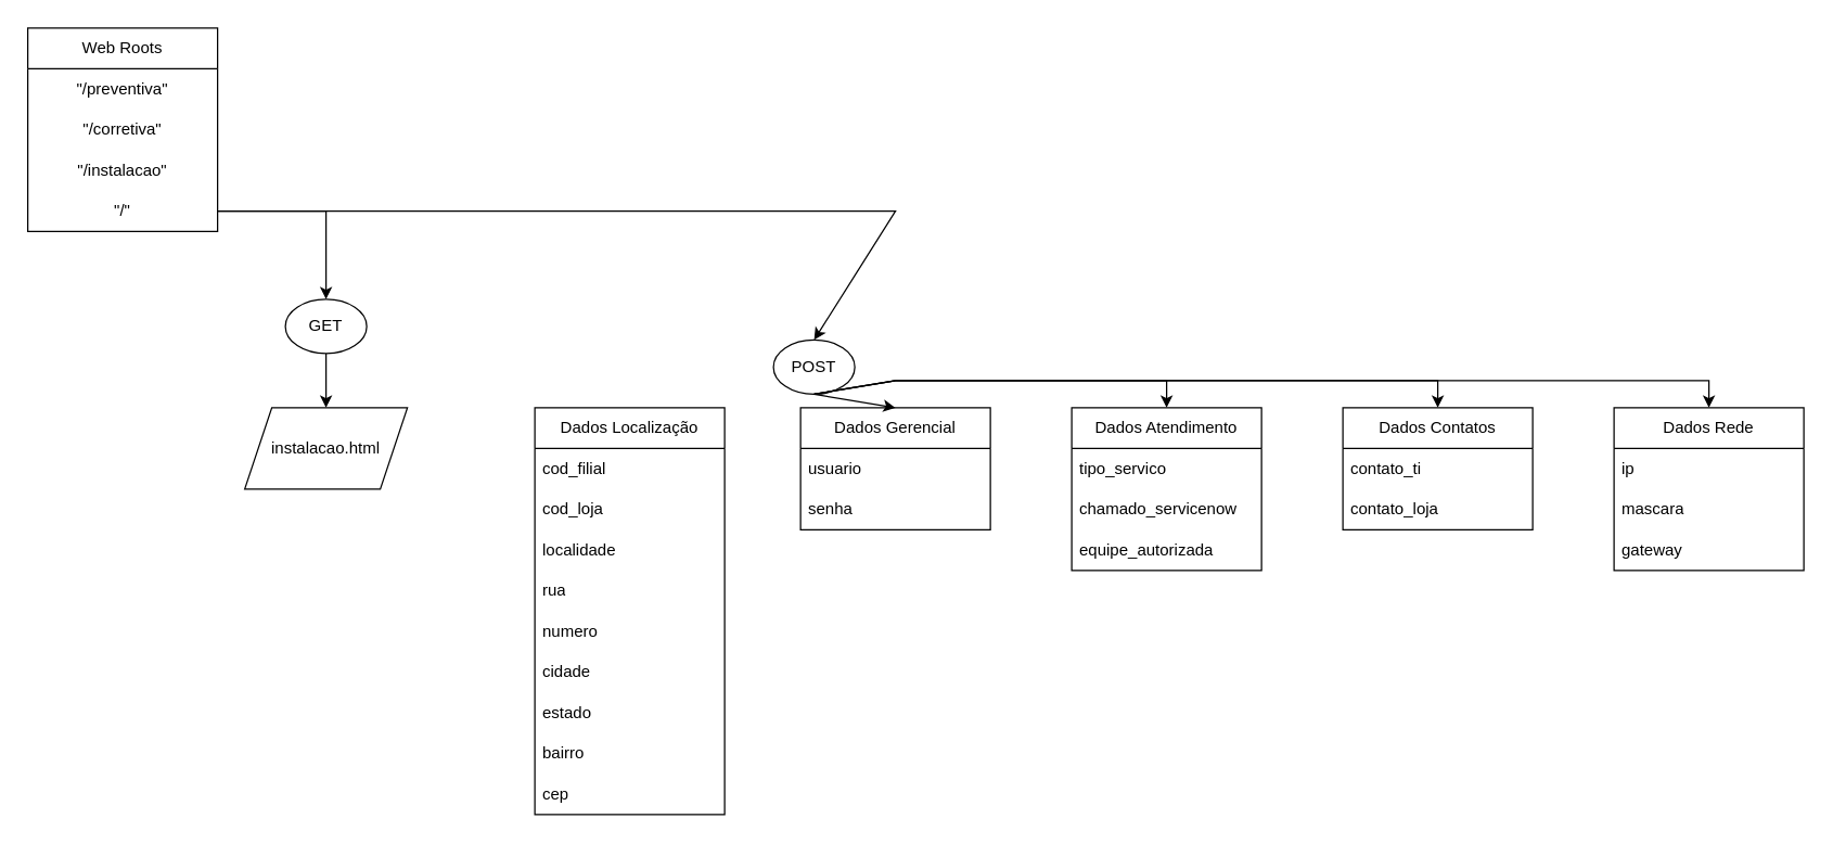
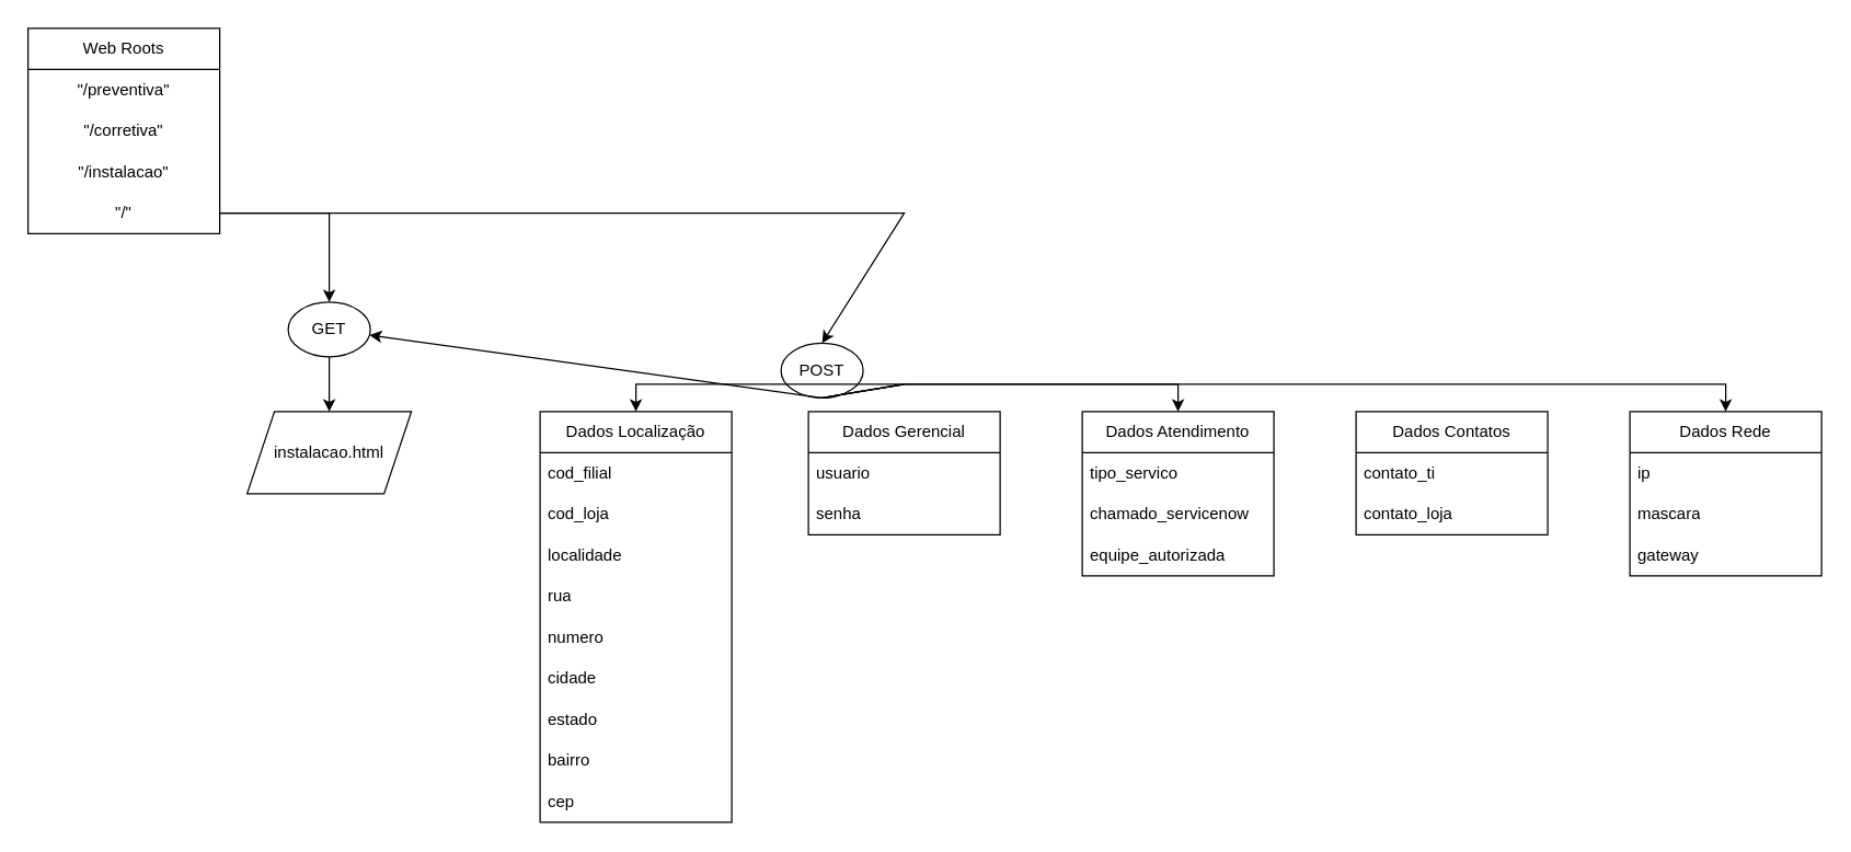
+ <mxCell id="23" value="" style="endArrow=classic;html=1;rounded=0;exitX=0.5;exitY=1;exitDx=0;exitDy=0;entryX=0.5;entryY=0;entryDx=0;entryDy=0;" edge="1" parent="1" source="12" target="13"><mxGeometry width="50" height="50" relative="1" as="geometry"><mxPoint x="460" y="260" as="sourcePoint" /><mxPoint x="510" y="210" as="targetPoint" /><Array as="points"><mxPoint x="660" y="280" /><mxPoint x="464" y="280" /></Array></mxGeometry></mxCell>
- <mxCell id="36" value="" style="endArrow=classic;html=1;rounded=0;exitX=0.5;exitY=1;exitDx=0;exitDy=0;entryX=0.5;entryY=0;entryDx=0;entryDy=0;" edge="1" parent="1" source="12" target="33"><mxGeometry width="50" height="50" relative="1" as="geometry"><mxPoint x="660" y="260" as="sourcePoint" /><mxPoint x="920" y="360" as="targetPoint" /><Array as="points"><mxPoint x="660" y="280" /><mxPoint x="1060" y="280" /></Array></mxGeometry></mxCell>
- <mxCell id="31" value="" style="endArrow=classic;html=1;rounded=0;exitX=0.5;exitY=1;exitDx=0;exitDy=0;entryX=0.5;entryY=0;entryDx=0;entryDy=0;" edge="1" parent="1" source="12" target="24"><mxGeometry width="50" height="50" relative="1" as="geometry"><mxPoint x="800" y="410" as="sourcePoint" /><mxPoint x="850" y="360" as="targetPoint" /></mxGeometry></mxCell>
+ <mxCell id="31" value="" style="endArrow=classic;html=1;rounded=0;exitX=0.5;exitY=1;exitDx=0;exitDy=0;" edge="1" parent="1" source="12" target="8"><mxGeometry width="50" height="50" relative="1" as="geometry"><mxPoint x="800" y="410" as="sourcePoint" /><mxPoint x="850" y="360" as="targetPoint" /></mxGeometry></mxCell>
